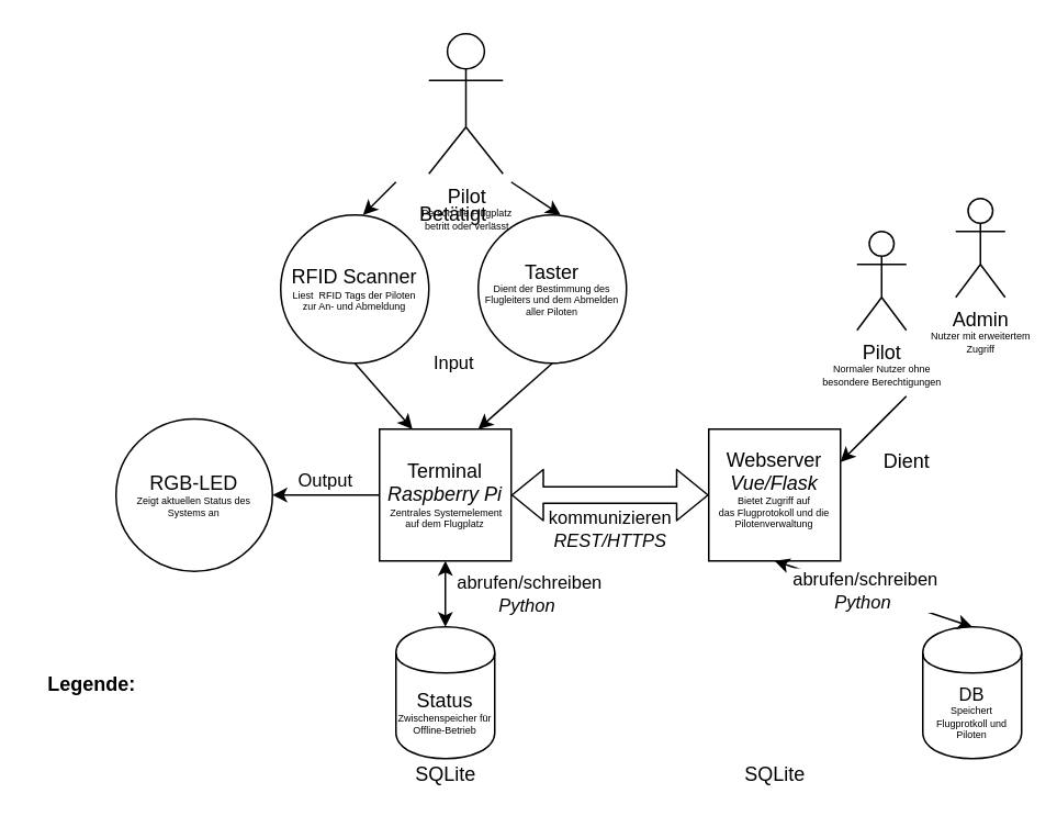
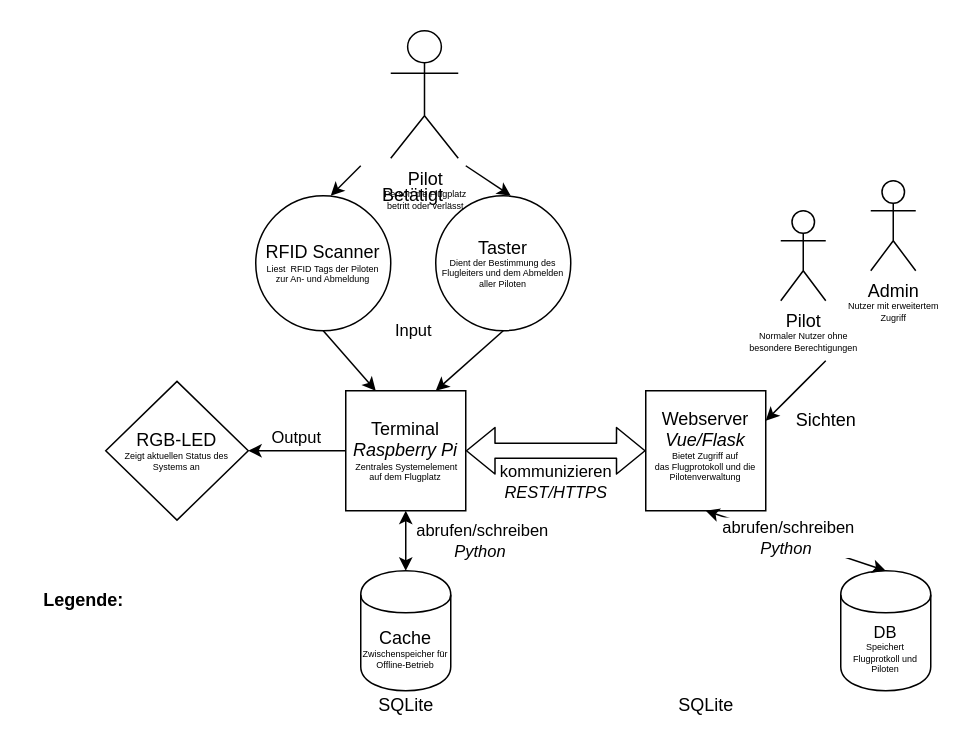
- <mxCell id="17" value="Dient" style="text;html=1;align=center;verticalAlign=middle;resizable=0;points=[];autosize=1;" parent="1" vertex="1"><mxGeometry x="520" y="270" width="60" height="20" as="geometry" /></mxCell>
+ <mxCell id="17" value="Sichten" style="text;html=1;align=center;verticalAlign=middle;resizable=0;points=[];autosize=1;" parent="1" vertex="1"><mxGeometry x="520" y="270" width="60" height="20" as="geometry" /></mxCell>
- <mxCell id="10" value="&lt;div&gt;RGB-LED&lt;/div&gt;&lt;div style=&quot;font-size: 6px&quot;&gt;&lt;font style=&quot;font-size: 6px&quot;&gt;Zeigt aktuellen Status des&lt;br&gt;Systems an&lt;/font&gt;&lt;br&gt;&lt;/div&gt;" style="ellipse;whiteSpace=wrap;html=1;" parent="1" vertex="1"><mxGeometry x="70" y="253.75" width="95" height="92.5" as="geometry" /></mxCell>
+ <mxCell id="10" value="&lt;div&gt;RGB-LED&lt;/div&gt;&lt;div style=&quot;font-size: 6px&quot;&gt;&lt;font style=&quot;font-size: 6px&quot;&gt;Zeigt aktuellen Status des&lt;br&gt;Systems an&lt;/font&gt;&lt;br&gt;&lt;/div&gt;" style="rhombus;whiteSpace=wrap;html=1;" parent="1" vertex="1"><mxGeometry x="70" y="253.75" width="95" height="92.5" as="geometry" /></mxCell>
- <mxCell id="18" value="&lt;b&gt;Legende:&lt;/b&gt;" style="text;html=1;align=center;verticalAlign=middle;resizable=0;points=[];autosize=1;" parent="1" vertex="1"><mxGeometry x="20" y="405" width="70" height="20" as="geometry" /></mxCell>
+ <mxCell id="18" value="&lt;b&gt;Legende:&lt;/b&gt;" style="text;html=1;align=center;verticalAlign=middle;resizable=0;points=[];autosize=1;" parent="1" vertex="1"><mxGeometry y="390" width="70" height="20" as="geometry" x="20" /></mxCell>
- <mxCell id="19" value="&lt;div&gt;Status&lt;/div&gt;&lt;div style=&quot;font-size: 6px&quot;&gt;Zwischenspeicher für Offline-Betrieb&lt;/div&gt;" style="shape=cylinder;whiteSpace=wrap;html=1;boundedLbl=1;backgroundOutline=1;" parent="1" vertex="1"><mxGeometry x="240" y="380" width="60" height="80" as="geometry" /></mxCell>
+ <mxCell id="19" value="&lt;div&gt;Cache&lt;/div&gt;&lt;div style=&quot;font-size: 6px&quot;&gt;Zwischenspeicher für Offline-Betrieb&lt;/div&gt;" style="shape=cylinder;whiteSpace=wrap;html=1;boundedLbl=1;backgroundOutline=1;" parent="1" vertex="1"><mxGeometry x="240" y="380" width="60" height="80" as="geometry" /></mxCell>
